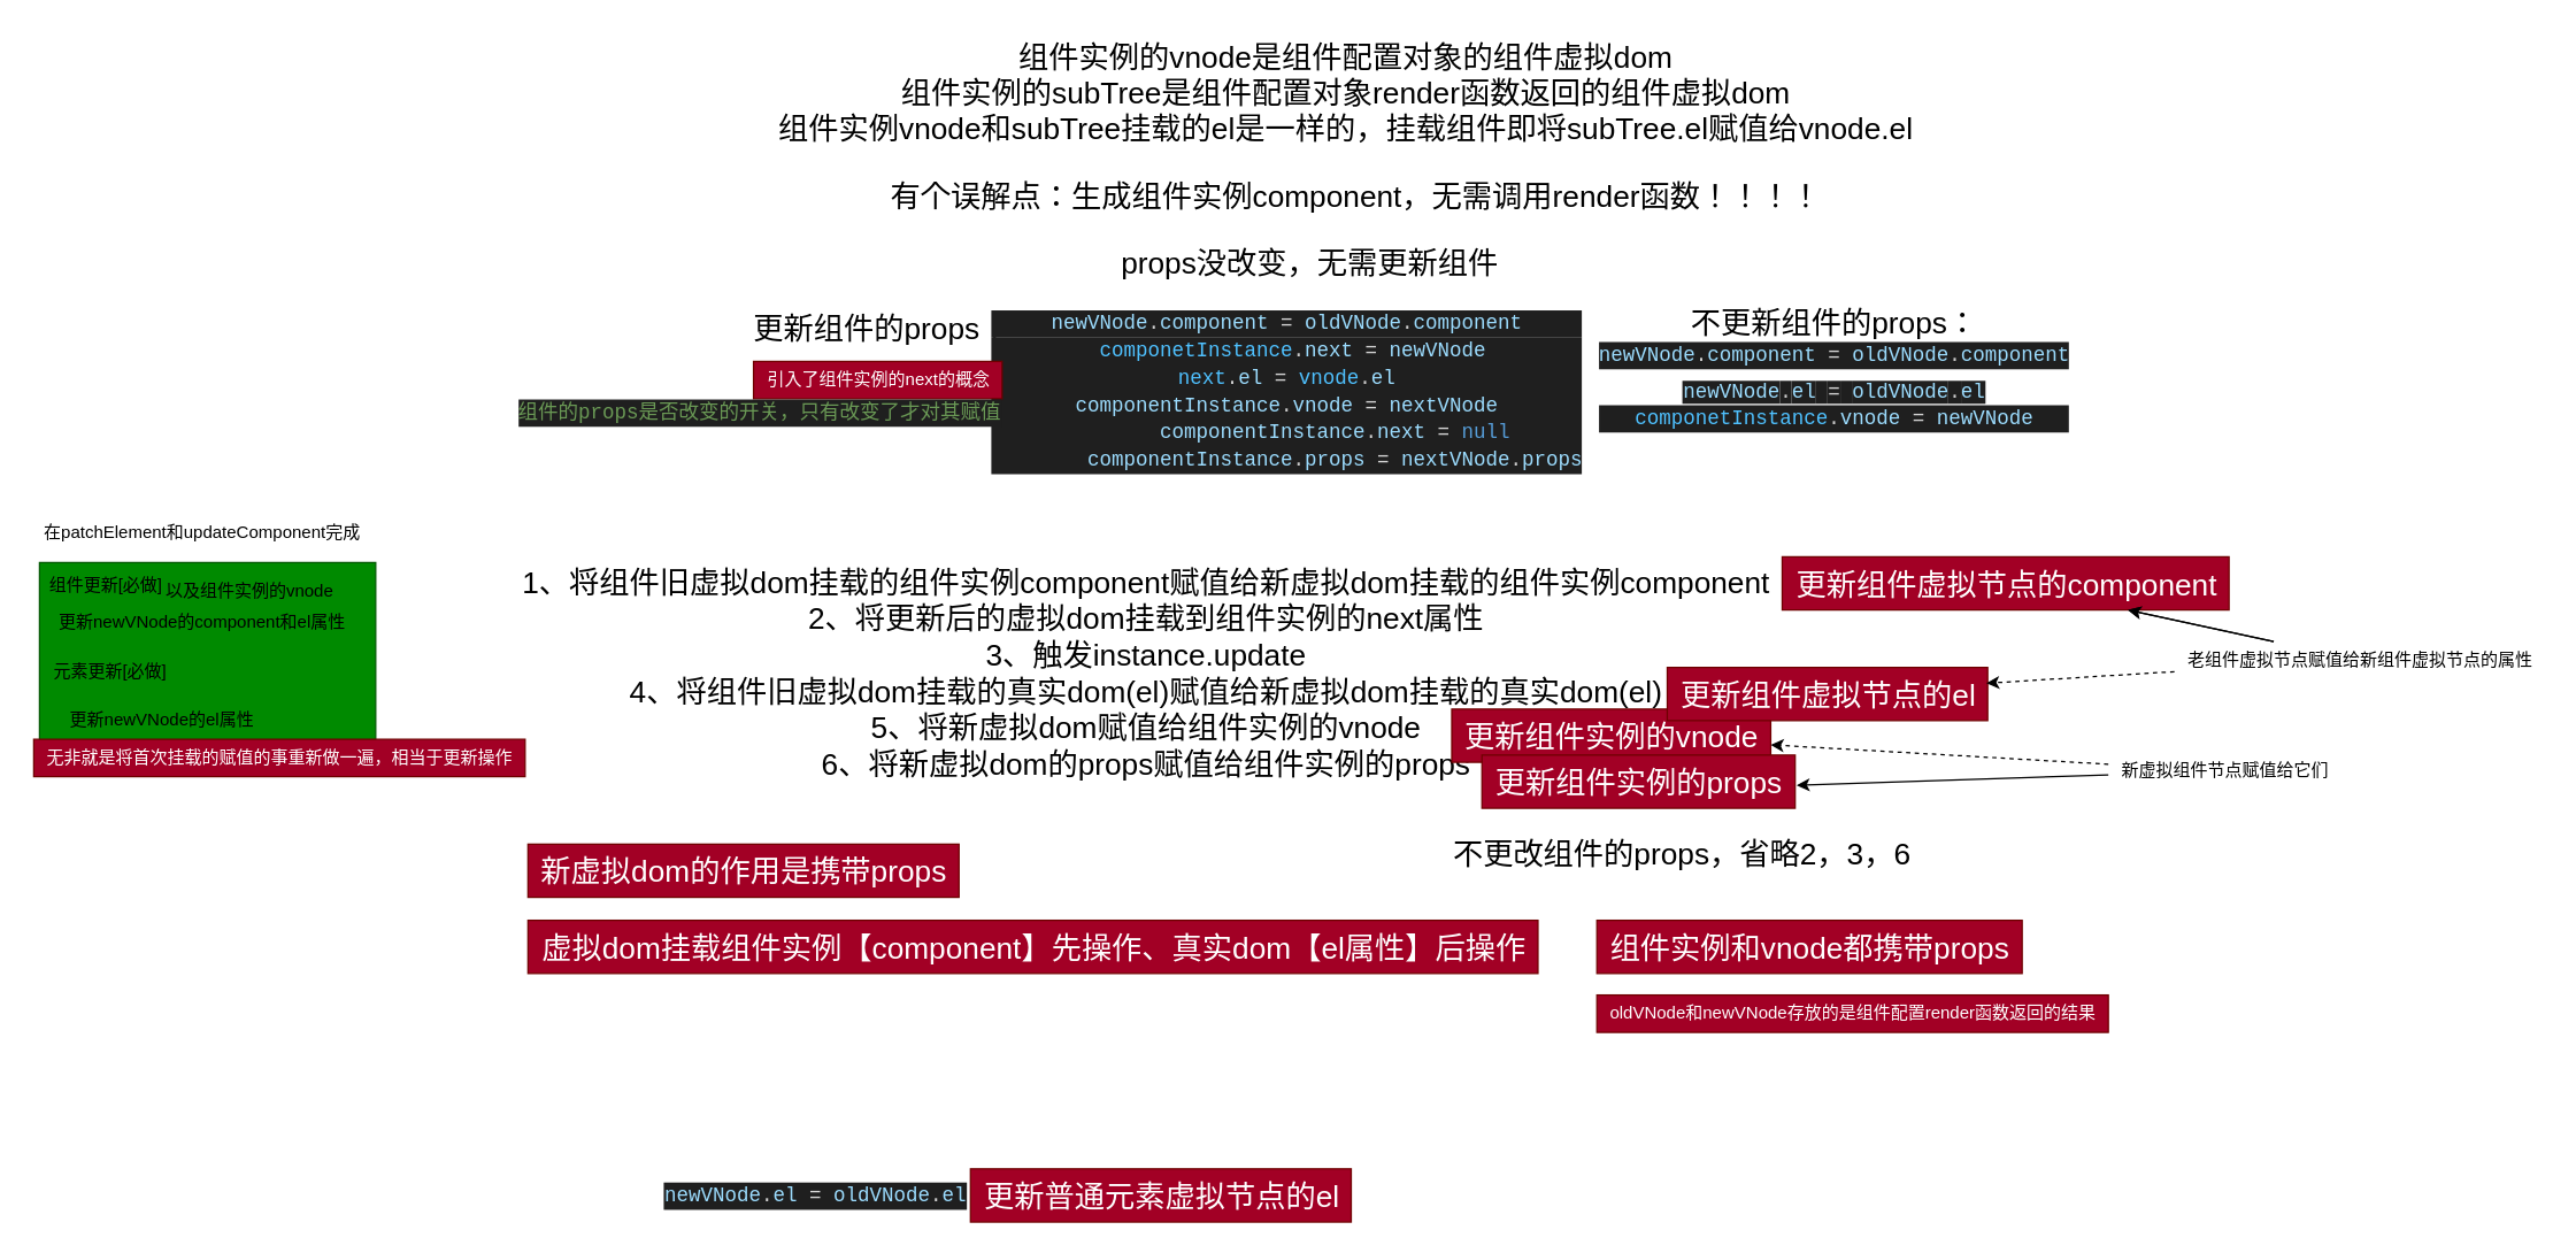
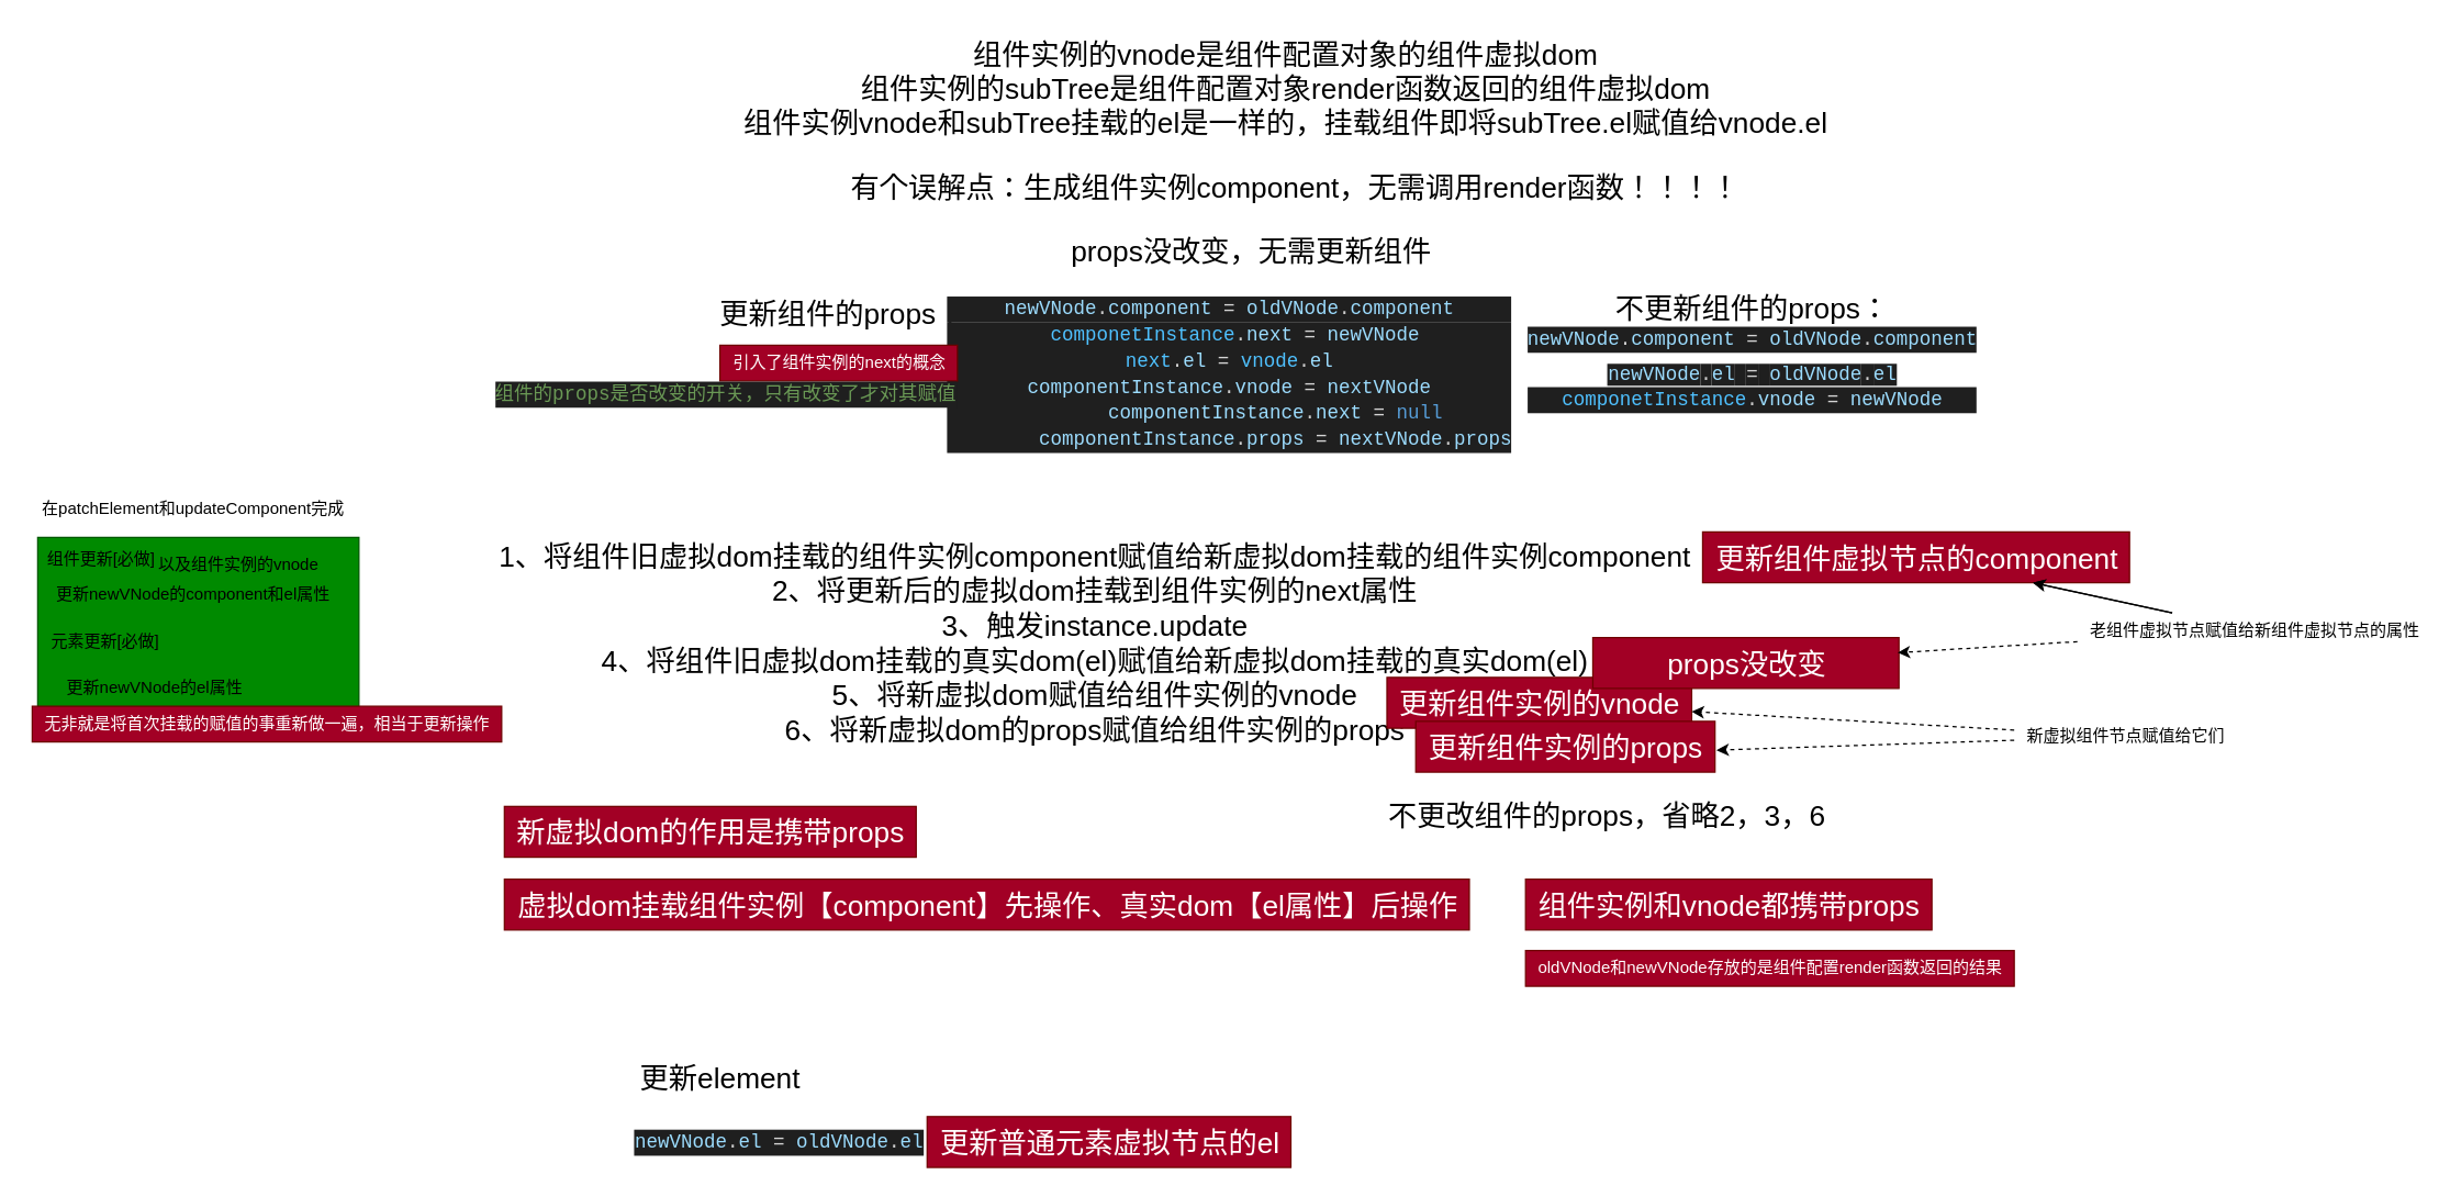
- <mxCell id="13" value="更新组件虚拟节点的el" style="text;html=1;align=center;verticalAlign=middle;resizable=0;points=[];autosize=1;strokeColor=#6F0000;fillColor=#a20025;fontSize=21;fontColor=#ffffff;" parent="1" vertex="1"><mxGeometry x="1160" y="464" width="223" height="37" as="geometry" /></mxCell>
+ <mxCell id="13" value="props没改变" style="text;html=1;align=center;verticalAlign=middle;resizable=0;points=[];autosize=1;strokeColor=#6F0000;fillColor=#a20025;fontSize=21;fontColor=#ffffff;" parent="1" vertex="1"><mxGeometry x="1160" y="464" width="223" height="37" as="geometry" /></mxCell>
- <mxCell id="27" value="" style="edgeStyle=none;html=1;entryX=1.005;entryY=0.568;entryDx=0;entryDy=0;entryPerimeter=0;" edge="1" parent="1" source="28" target="14"><mxGeometry relative="1" as="geometry" /></mxCell>
+ <mxCell id="27" value="" style="edgeStyle=none;html=1;entryX=1.005;entryY=0.568;entryDx=0;entryDy=0;entryPerimeter=0;dashed=1;" edge="1" parent="1" source="28" target="14"><mxGeometry relative="1" as="geometry" /></mxCell>
+ <mxCell id="18" value="更新element" style="text;html=1;align=center;verticalAlign=middle;resizable=0;points=[];autosize=1;strokeColor=none;fillColor=none;fontSize=21;" parent="1" vertex="1"><mxGeometry x="456" y="766" width="135" height="37" as="geometry" /></mxCell>
